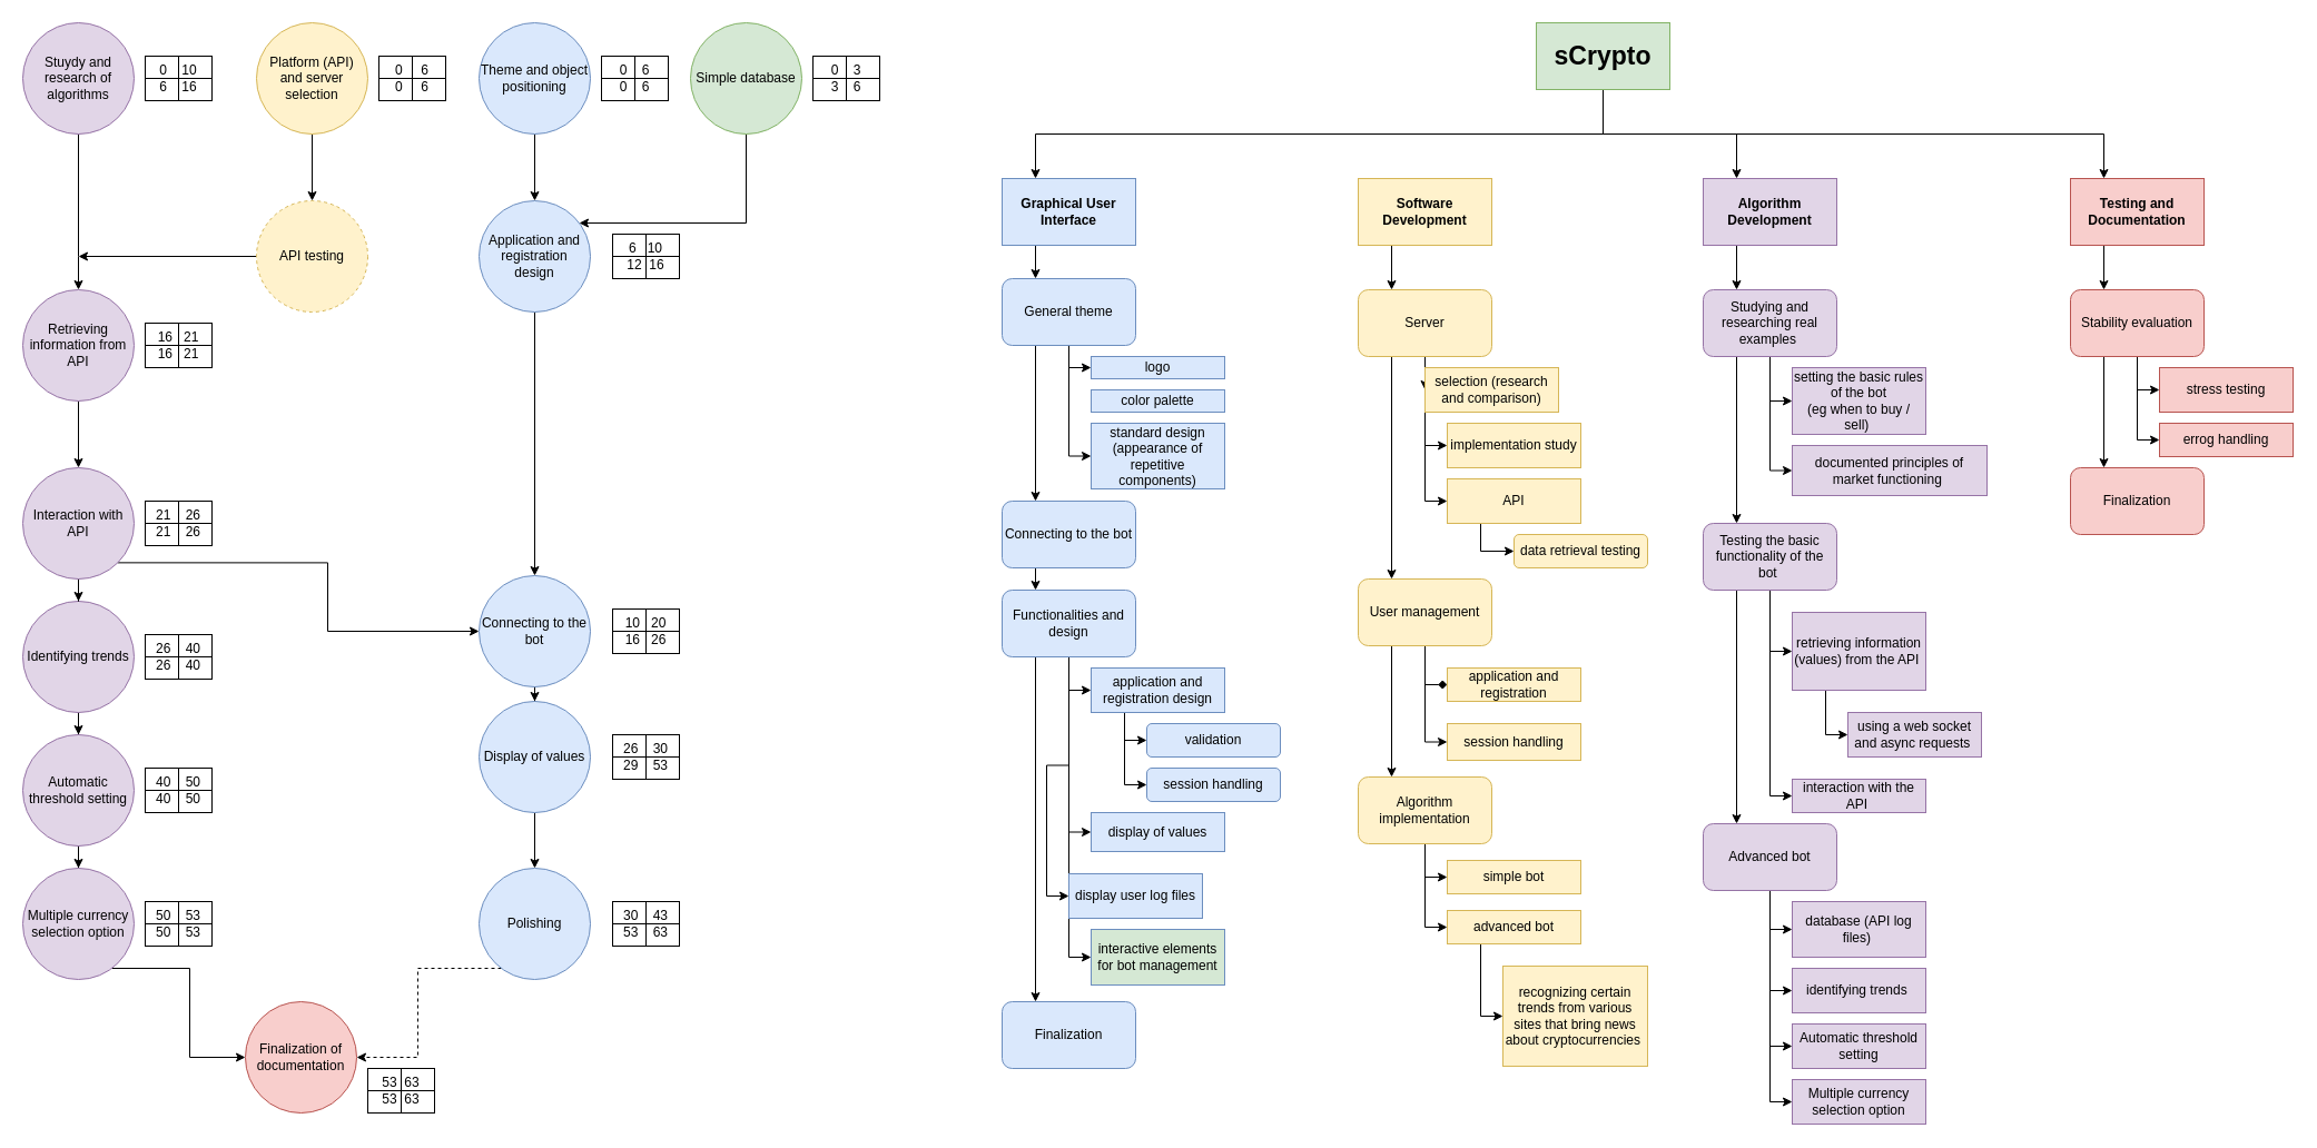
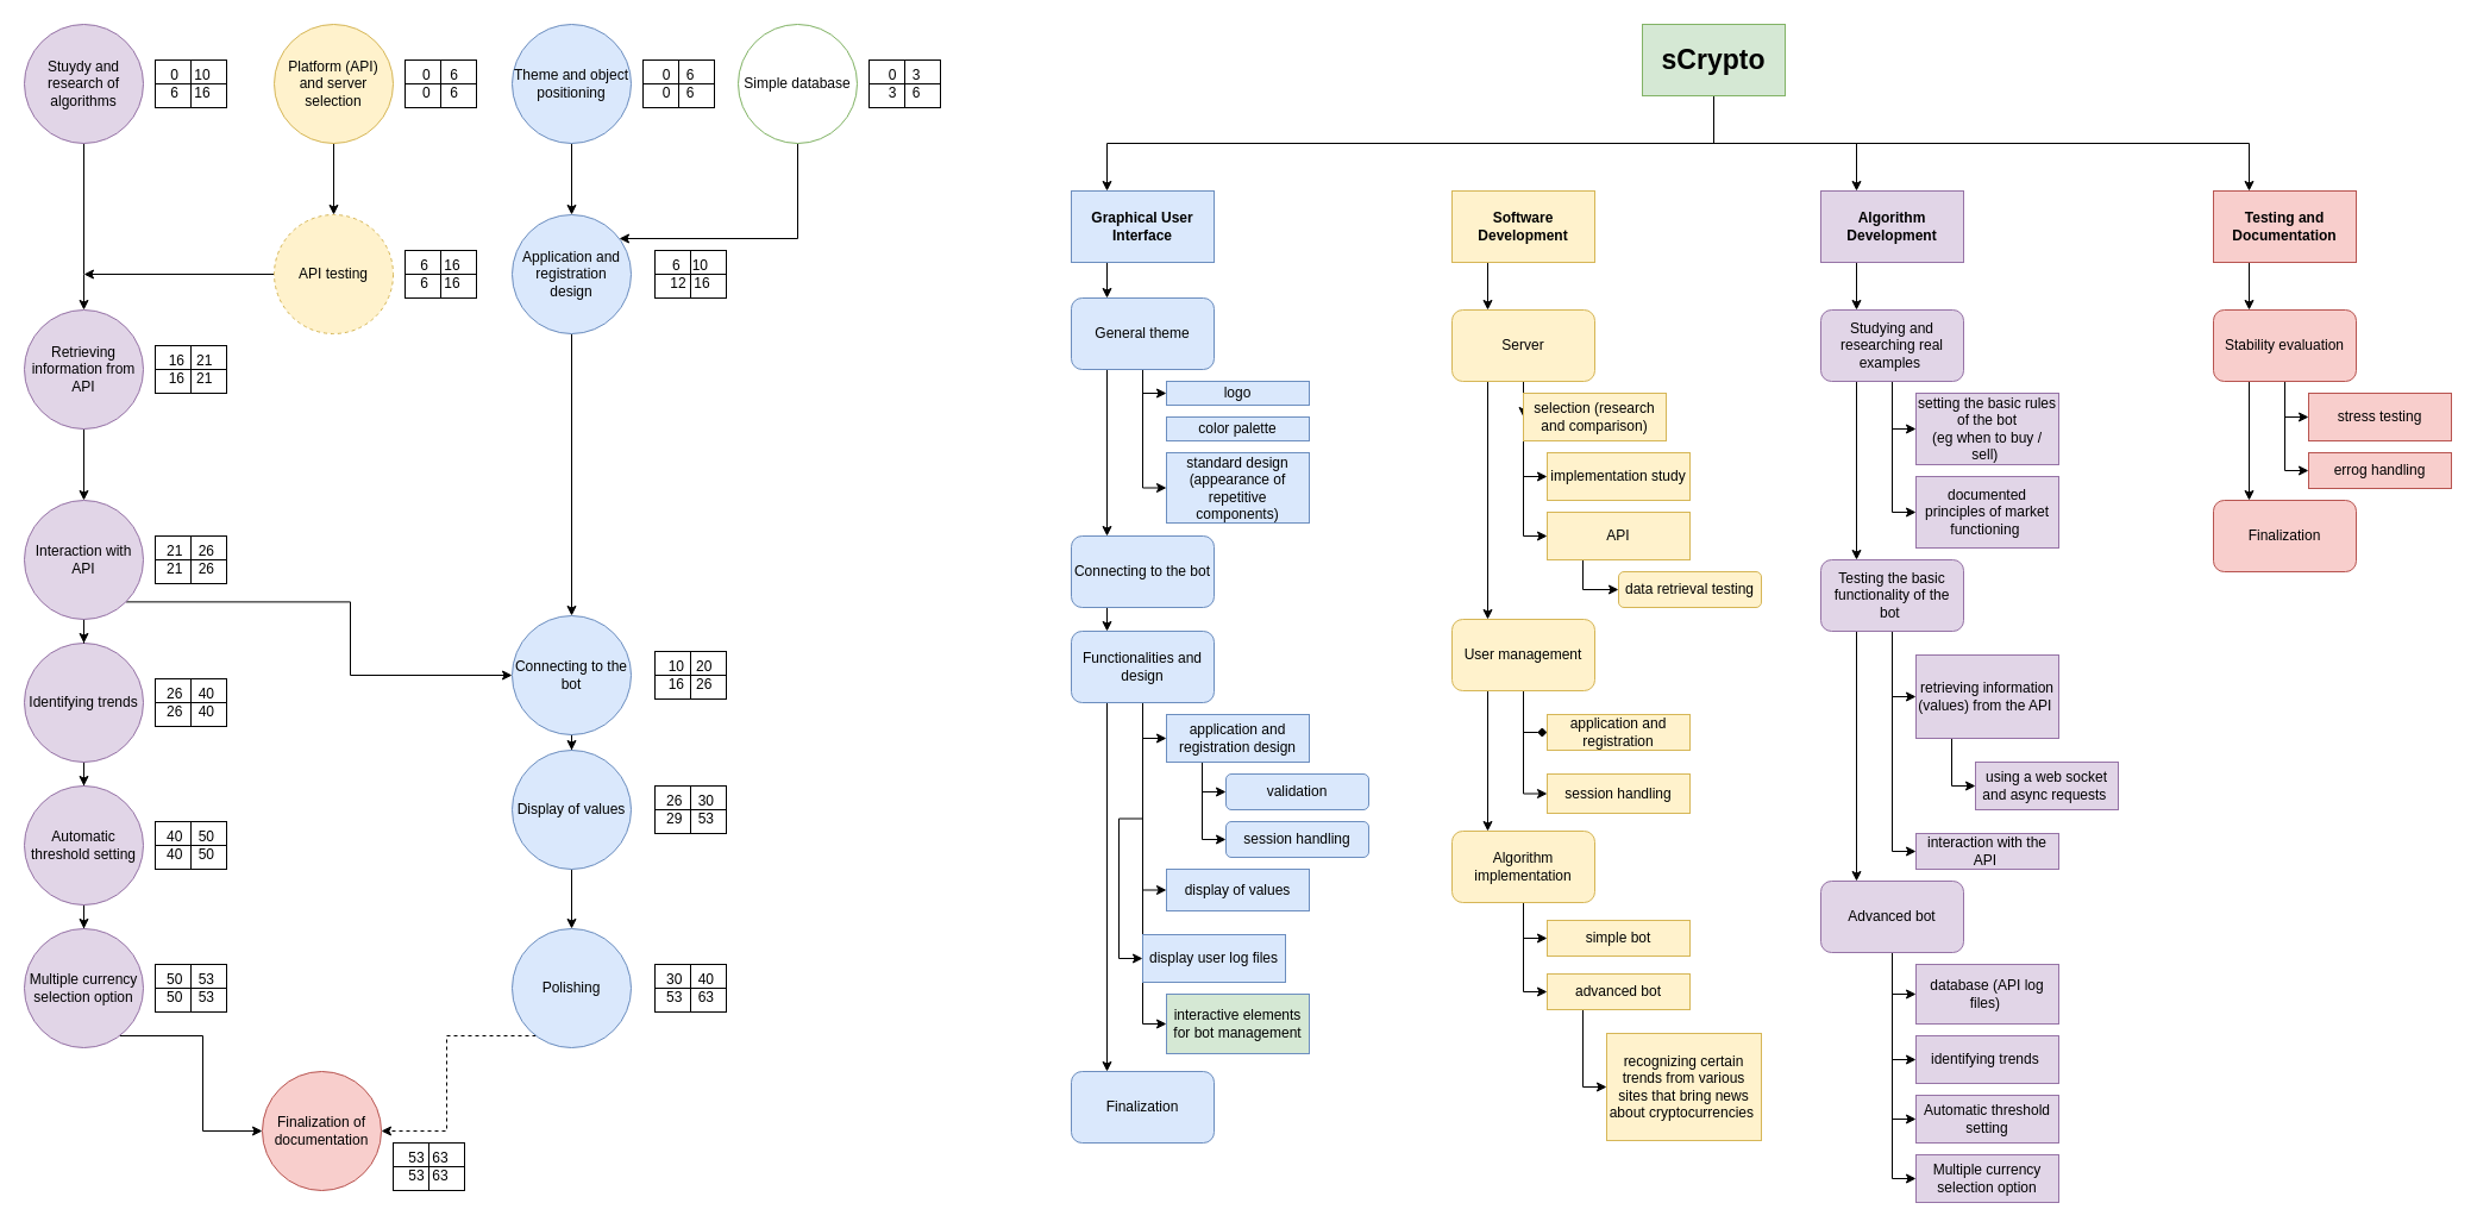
- <mxCell id="16" value="Simple database" style="ellipse;whiteSpace=wrap;html=1;aspect=fixed;fillColor=#d5e8d4;strokeColor=#82b366;" vertex="1" parent="1"><mxGeometry x="620" y="20" width="100" height="100" as="geometry" /></mxCell>
+ <mxCell id="16" value="Simple database" style="ellipse;whiteSpace=wrap;html=1;aspect=fixed;fillColor=#ffffff;strokeColor=#82b366;" vertex="1" parent="1"><mxGeometry x="620" y="20" width="100" height="100" as="geometry" /></mxCell>
+ <mxCell id="36" value="&lt;div&gt;6&amp;nbsp;&amp;nbsp;&amp;nbsp; 16&lt;/div&gt;&lt;div&gt;6&amp;nbsp;&amp;nbsp;&amp;nbsp; 16&lt;br&gt;&lt;/div&gt;" style="shape=internalStorage;whiteSpace=wrap;html=1;backgroundOutline=1;dx=30;dy=20;" vertex="1" parent="1"><mxGeometry x="340" y="210" width="60" height="40" as="geometry" /></mxCell>
- <mxCell id="102" value="documented principles of market functioning&amp;nbsp;" style="rounded=0;whiteSpace=wrap;html=1;fillColor=#e1d5e7;strokeColor=#9673a6;" vertex="1" parent="1"><mxGeometry x="1610" y="400" width="175" height="45" as="geometry" /></mxCell>
+ <mxCell id="102" value="documented principles of market functioning&amp;nbsp;" style="rounded=0;whiteSpace=wrap;html=1;fillColor=#e1d5e7;strokeColor=#9673a6;" vertex="1" parent="1"><mxGeometry x="1610" y="400" width="120" height="60" as="geometry" /></mxCell>
- <mxCell id="45" value="&lt;div&gt;30&amp;nbsp;&amp;nbsp;&amp;nbsp; 43&lt;/div&gt;&lt;div&gt;53&amp;nbsp;&amp;nbsp;&amp;nbsp; 63&lt;br&gt;&lt;/div&gt;" style="shape=internalStorage;whiteSpace=wrap;html=1;backgroundOutline=1;dx=30;dy=20;" vertex="1" parent="1"><mxGeometry x="550" y="810" width="60" height="40" as="geometry" /></mxCell>
+ <mxCell id="45" value="&lt;div&gt;30&amp;nbsp;&amp;nbsp;&amp;nbsp; 40&lt;/div&gt;&lt;div&gt;53&amp;nbsp;&amp;nbsp;&amp;nbsp; 63&lt;br&gt;&lt;/div&gt;" style="shape=internalStorage;whiteSpace=wrap;html=1;backgroundOutline=1;dx=30;dy=20;" vertex="1" parent="1"><mxGeometry x="550" y="810" width="60" height="40" as="geometry" /></mxCell>
